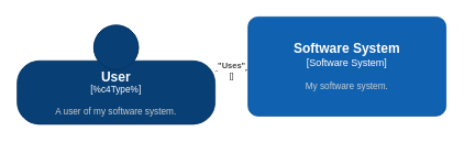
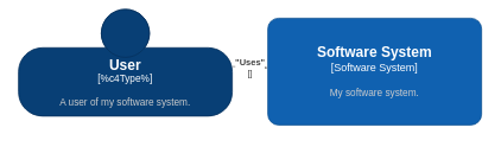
- <mxCell id="2" value="&lt;font style=&quot;font-size: 16px&quot;&gt;&lt;b&gt;User&lt;/b&gt;&lt;/font&gt;&lt;div&gt;[%c4Type%]&lt;/div&gt;&lt;br&gt;&lt;div&gt;&lt;font style=&quot;font-size: 11px&quot;&gt;&lt;font color=&quot;#cccccc&quot;&gt;A user of my software system.&lt;/font&gt;&lt;/div&gt;" style="html=1;fontSize=11;dashed=0;whiteSpace=wrap;fillColor=#083F75;strokeColor=#06315C;fontColor=#ffffff;shape=mxgraph.c4.person2;align=center;metaEdit=1;points=[[0.5,0,0],[1,0.5,0],[1,0.75,0],[0.75,1,0],[0.5,1,0],[0.25,1,0],[0,0.75,0],[0,0.5,0]];resizable=0;" parent="1" vertex="1"><mxGeometry x="20" y="30" width="240" height="120" as="geometry" /></mxCell>
+ <mxCell id="2" value="&lt;font style=&quot;font-size: 16px&quot;&gt;&lt;b&gt;User&lt;/b&gt;&lt;/font&gt;&lt;div&gt;[%c4Type%]&lt;/div&gt;&lt;br&gt;&lt;div&gt;&lt;font style=&quot;font-size: 11px&quot;&gt;&lt;font color=&quot;#cccccc&quot;&gt;A user of my software system.&lt;/font&gt;&lt;/div&gt;" style="html=1;fontSize=11;dashed=0;whiteSpace=wrap;fillColor=#083F75;strokeColor=#06315C;fontColor=#ffffff;shape=mxgraph.c4.person2;align=center;metaEdit=1;points=[[0.5,0,0],[1,0.5,0],[1,0.75,0],[0.75,1,0],[0.5,1,0],[0.25,1,0],[0,0.75,0],[0,0.5,0]];resizable=0;" parent="1" vertex="1"><mxGeometry x="20" y="10" width="240" height="120" as="geometry" /></mxCell>
